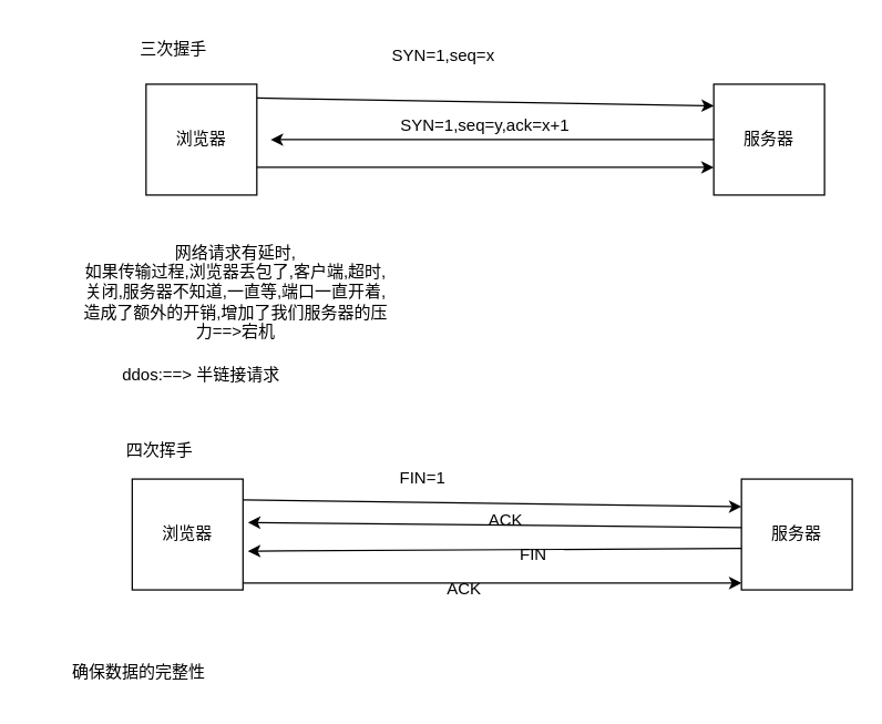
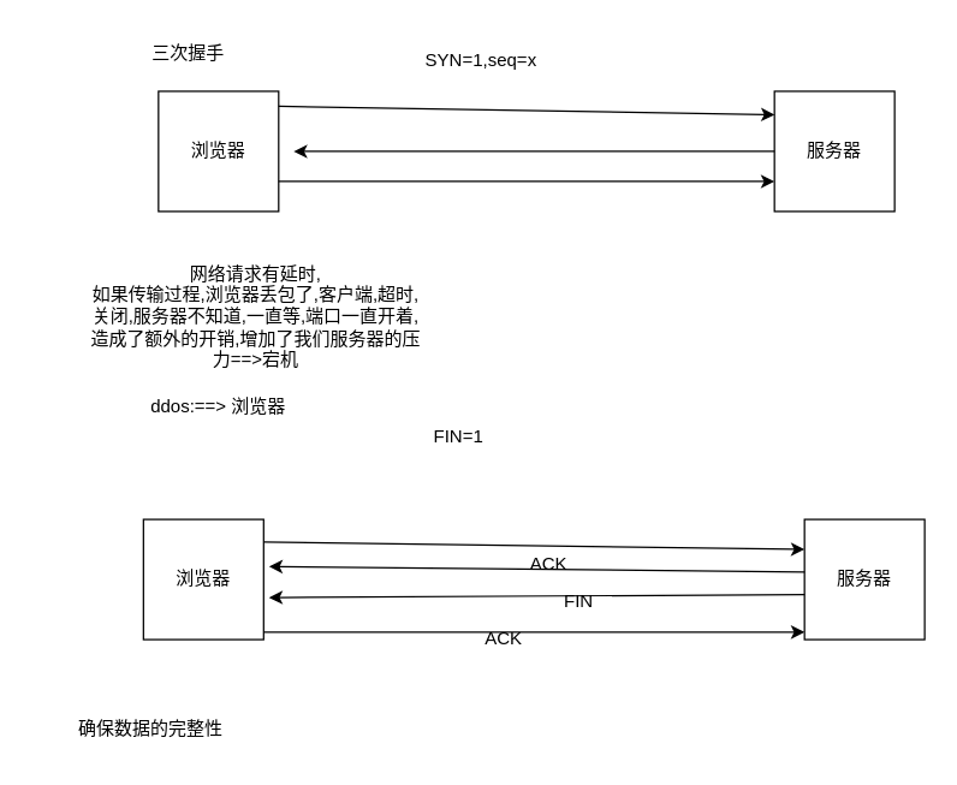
- <mxCell id="7" value="SYN=1,seq=y,ack=x+1" style="text;html=1;strokeColor=none;fillColor=none;align=center;verticalAlign=middle;whiteSpace=wrap;rounded=0;" vertex="1" parent="1"><mxGeometry x="285" y="80" width="130" height="20" as="geometry" /></mxCell>
- <mxCell id="11" value="ddos:==&amp;gt; 半链接请求" style="text;html=1;strokeColor=none;fillColor=none;align=center;verticalAlign=middle;whiteSpace=wrap;rounded=0;" vertex="1" parent="1"><mxGeometry x="75" y="260" width="140" height="20" as="geometry" /></mxCell>
+ <mxCell id="11" value="ddos:==&amp;gt; 浏览器" style="text;html=1;strokeColor=none;fillColor=none;align=center;verticalAlign=middle;whiteSpace=wrap;rounded=0;" vertex="1" parent="1"><mxGeometry x="75" y="260" width="140" height="20" as="geometry" /></mxCell>
- <mxCell id="14" value="四次挥手" style="text;html=1;strokeColor=none;fillColor=none;align=center;verticalAlign=middle;whiteSpace=wrap;rounded=0;" vertex="1" parent="1"><mxGeometry x="85" y="310" width="60" height="30" as="geometry" /></mxCell>
- <mxCell id="16" value="FIN=1" style="text;html=1;strokeColor=none;fillColor=none;align=center;verticalAlign=middle;whiteSpace=wrap;rounded=0;" vertex="1" parent="1"><mxGeometry x="275" y="330" width="60" height="30" as="geometry" /></mxCell>
+ <mxCell id="16" value="FIN=1" style="text;html=1;strokeColor=none;fillColor=none;align=center;verticalAlign=middle;whiteSpace=wrap;rounded=0;" vertex="1" parent="1"><mxGeometry x="275" y="275" width="60" height="30" as="geometry" /></mxCell>
